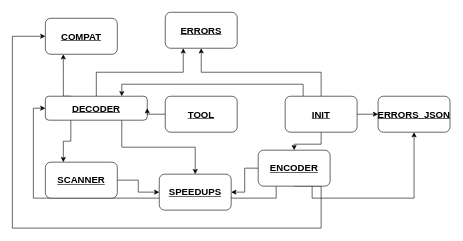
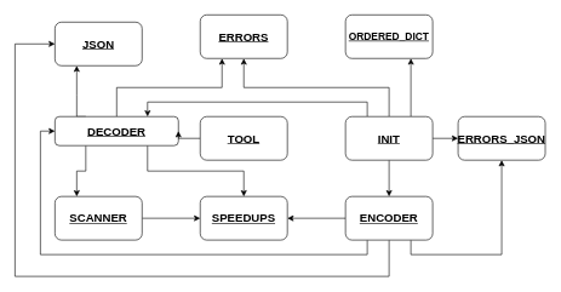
+ <mxCell id="14" value="&lt;font size=&quot;1&quot;&gt;&lt;b&gt;&lt;u style=&quot;font-size: 14px&quot;&gt;ORDERED_DICT&lt;/u&gt;&lt;/b&gt;&lt;/font&gt;" style="rounded=1;whiteSpace=wrap;html=1;" vertex="1" parent="1"><mxGeometry x="475" y="20" width="120" height="60" as="geometry" /></mxCell>
- <mxCell id="26" value="&lt;font size=&quot;1&quot;&gt;&lt;b style=&quot;font-size: 16px&quot;&gt;&lt;u&gt;COMPAT&lt;/u&gt;&lt;/b&gt;&lt;/font&gt;" style="rounded=1;whiteSpace=wrap;html=1;" vertex="1" parent="1"><mxGeometry x="75" y="30" width="120" height="60" as="geometry" /></mxCell>
+ <mxCell id="26" value="&lt;font size=&quot;1&quot;&gt;&lt;b style=&quot;font-size: 16px&quot;&gt;&lt;u&gt;JSON&lt;/u&gt;&lt;/b&gt;&lt;/font&gt;" style="rounded=1;whiteSpace=wrap;html=1;" vertex="1" parent="1"><mxGeometry x="75" y="30" width="120" height="60" as="geometry" /></mxCell>
+ <mxCell id="22" style="edgeStyle=orthogonalEdgeStyle;rounded=0;orthogonalLoop=1;jettySize=auto;html=1;exitX=0.75;exitY=0;exitDx=0;exitDy=0;entryX=0.75;entryY=1;entryDx=0;entryDy=0;" edge="1" parent="1" source="23" target="14"><mxGeometry relative="1" as="geometry" /></mxCell>
- <mxCell id="6" value="&lt;font size=&quot;1&quot;&gt;&lt;b style=&quot;font-size: 16px&quot;&gt;&lt;u&gt;ENCODER&lt;/u&gt;&lt;/b&gt;&lt;/font&gt;" style="rounded=1;whiteSpace=wrap;html=1;" vertex="1" parent="1"><mxGeometry x="430" y="250" width="120" height="60" as="geometry" /></mxCell>
+ <mxCell id="6" value="&lt;font size=&quot;1&quot;&gt;&lt;b style=&quot;font-size: 16px&quot;&gt;&lt;u&gt;ENCODER&lt;/u&gt;&lt;/b&gt;&lt;/font&gt;" style="rounded=1;whiteSpace=wrap;html=1;" vertex="1" parent="1"><mxGeometry x="475" y="270" width="120" height="60" as="geometry" /></mxCell>
- <mxCell id="15" value="&lt;font size=&quot;1&quot;&gt;&lt;b style=&quot;font-size: 16px&quot;&gt;&lt;u&gt;SPEEDUPS&lt;/u&gt;&lt;/b&gt;&lt;/font&gt;" style="rounded=1;whiteSpace=wrap;html=1;" vertex="1" parent="1"><mxGeometry x="265" y="290" width="120" height="60" as="geometry" /></mxCell>
+ <mxCell id="15" value="&lt;font size=&quot;1&quot;&gt;&lt;b style=&quot;font-size: 16px&quot;&gt;&lt;u&gt;SPEEDUPS&lt;/u&gt;&lt;/b&gt;&lt;/font&gt;" style="rounded=1;whiteSpace=wrap;html=1;" vertex="1" parent="1"><mxGeometry x="275" y="270" width="120" height="60" as="geometry" /></mxCell>
